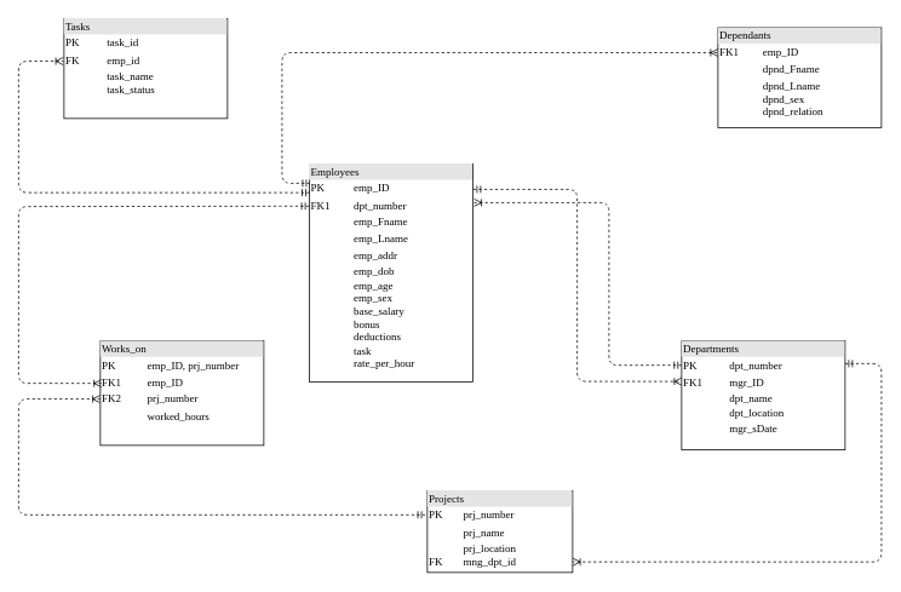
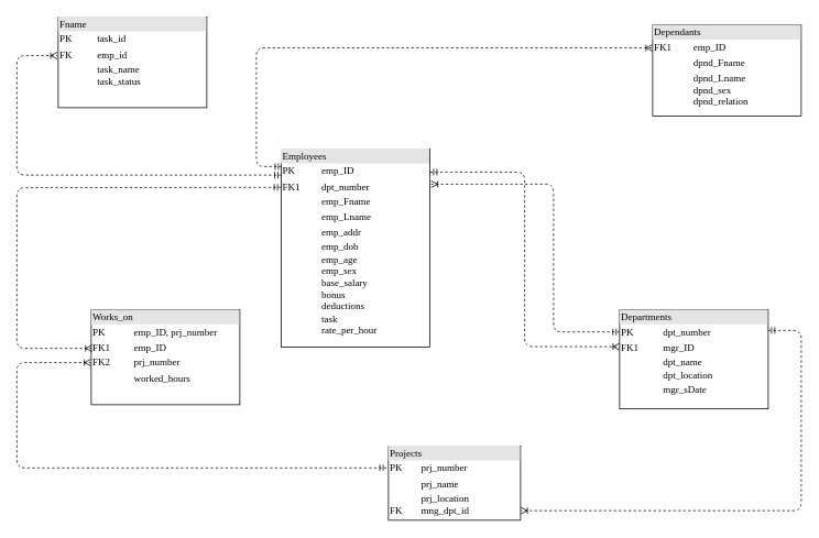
- <mxCell id="12" value="&lt;div style=&quot;box-sizing:border-box;width:100%;background:#e4e4e4;padding:2px;&quot;&gt;Tasks&lt;/div&gt;&lt;table style=&quot;width:100%;font-size:1em;&quot; cellpadding=&quot;2&quot; cellspacing=&quot;0&quot;&gt;&lt;tbody&gt;&lt;tr&gt;&lt;td&gt;PK&lt;br&gt;&lt;/td&gt;&lt;td&gt;task_id&lt;br&gt;&lt;/td&gt;&lt;/tr&gt;&lt;tr&gt;&lt;td&gt;FK&lt;br&gt;&lt;/td&gt;&lt;td&gt;emp_id&lt;br&gt;&lt;/td&gt;&lt;/tr&gt;&lt;tr&gt;&lt;td&gt;&lt;/td&gt;&lt;td&gt;task_name&lt;br&gt;task_status&lt;br&gt;&lt;br&gt;&lt;/td&gt;&lt;/tr&gt;&lt;/tbody&gt;&lt;/table&gt;" style="verticalAlign=top;align=left;overflow=fill;html=1;rounded=0;shadow=0;comic=0;labelBackgroundColor=none;strokeWidth=1;fontFamily=Verdana;fontSize=12" parent="1" vertex="1"><mxGeometry x="70" y="20" width="180" height="110" as="geometry" /></mxCell>
+ <mxCell id="12" value="&lt;div style=&quot;box-sizing:border-box;width:100%;background:#e4e4e4;padding:2px;&quot;&gt;Fname&lt;/div&gt;&lt;table style=&quot;width:100%;font-size:1em;&quot; cellpadding=&quot;2&quot; cellspacing=&quot;0&quot;&gt;&lt;tbody&gt;&lt;tr&gt;&lt;td&gt;PK&lt;br&gt;&lt;/td&gt;&lt;td&gt;task_id&lt;br&gt;&lt;/td&gt;&lt;/tr&gt;&lt;tr&gt;&lt;td&gt;FK&lt;br&gt;&lt;/td&gt;&lt;td&gt;emp_id&lt;br&gt;&lt;/td&gt;&lt;/tr&gt;&lt;tr&gt;&lt;td&gt;&lt;/td&gt;&lt;td&gt;task_name&lt;br&gt;task_status&lt;br&gt;&lt;br&gt;&lt;/td&gt;&lt;/tr&gt;&lt;/tbody&gt;&lt;/table&gt;" style="verticalAlign=top;align=left;overflow=fill;html=1;rounded=0;shadow=0;comic=0;labelBackgroundColor=none;strokeWidth=1;fontFamily=Verdana;fontSize=12" parent="1" vertex="1"><mxGeometry x="70" y="20" width="180" height="110" as="geometry" /></mxCell>
